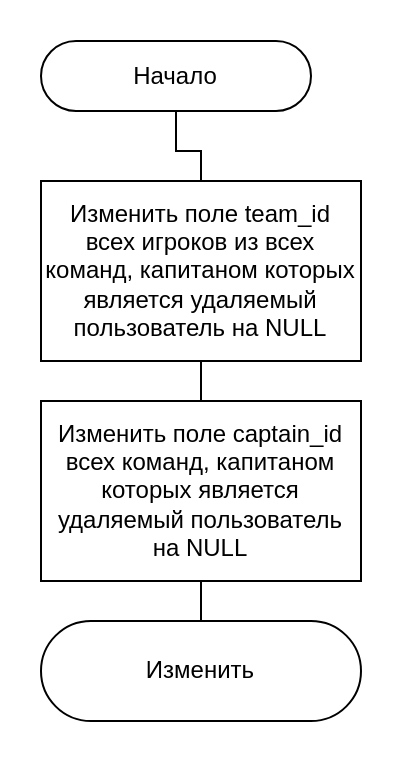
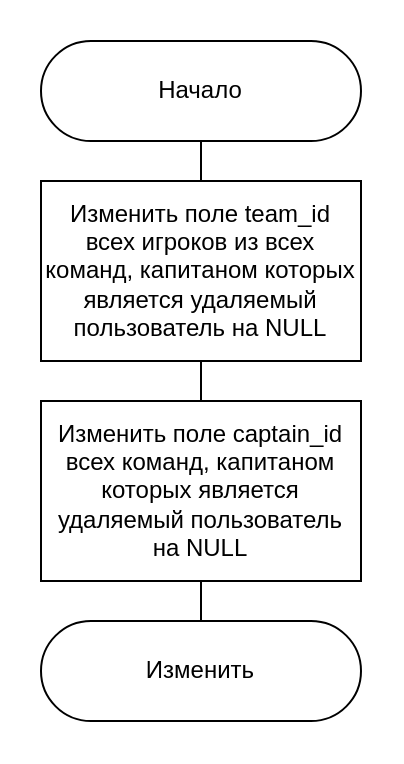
- <mxCell id="5" value="&lt;font style=&quot;font-size: 12px;&quot;&gt;Начало&lt;/font&gt;" style="rounded=1;whiteSpace=wrap;html=1;fontFamily=Helvetica;fontSize=12;arcSize=50;fontStyle=0" vertex="1" parent="1"><mxGeometry x="20" y="20" width="135" height="35" as="geometry" /></mxCell>
+ <mxCell id="5" value="&lt;font style=&quot;font-size: 12px;&quot;&gt;Начало&lt;/font&gt;" style="rounded=1;whiteSpace=wrap;html=1;fontFamily=Helvetica;fontSize=12;arcSize=50;fontStyle=0" vertex="1" parent="1"><mxGeometry x="20" y="20" width="160" height="50" as="geometry" /></mxCell>
